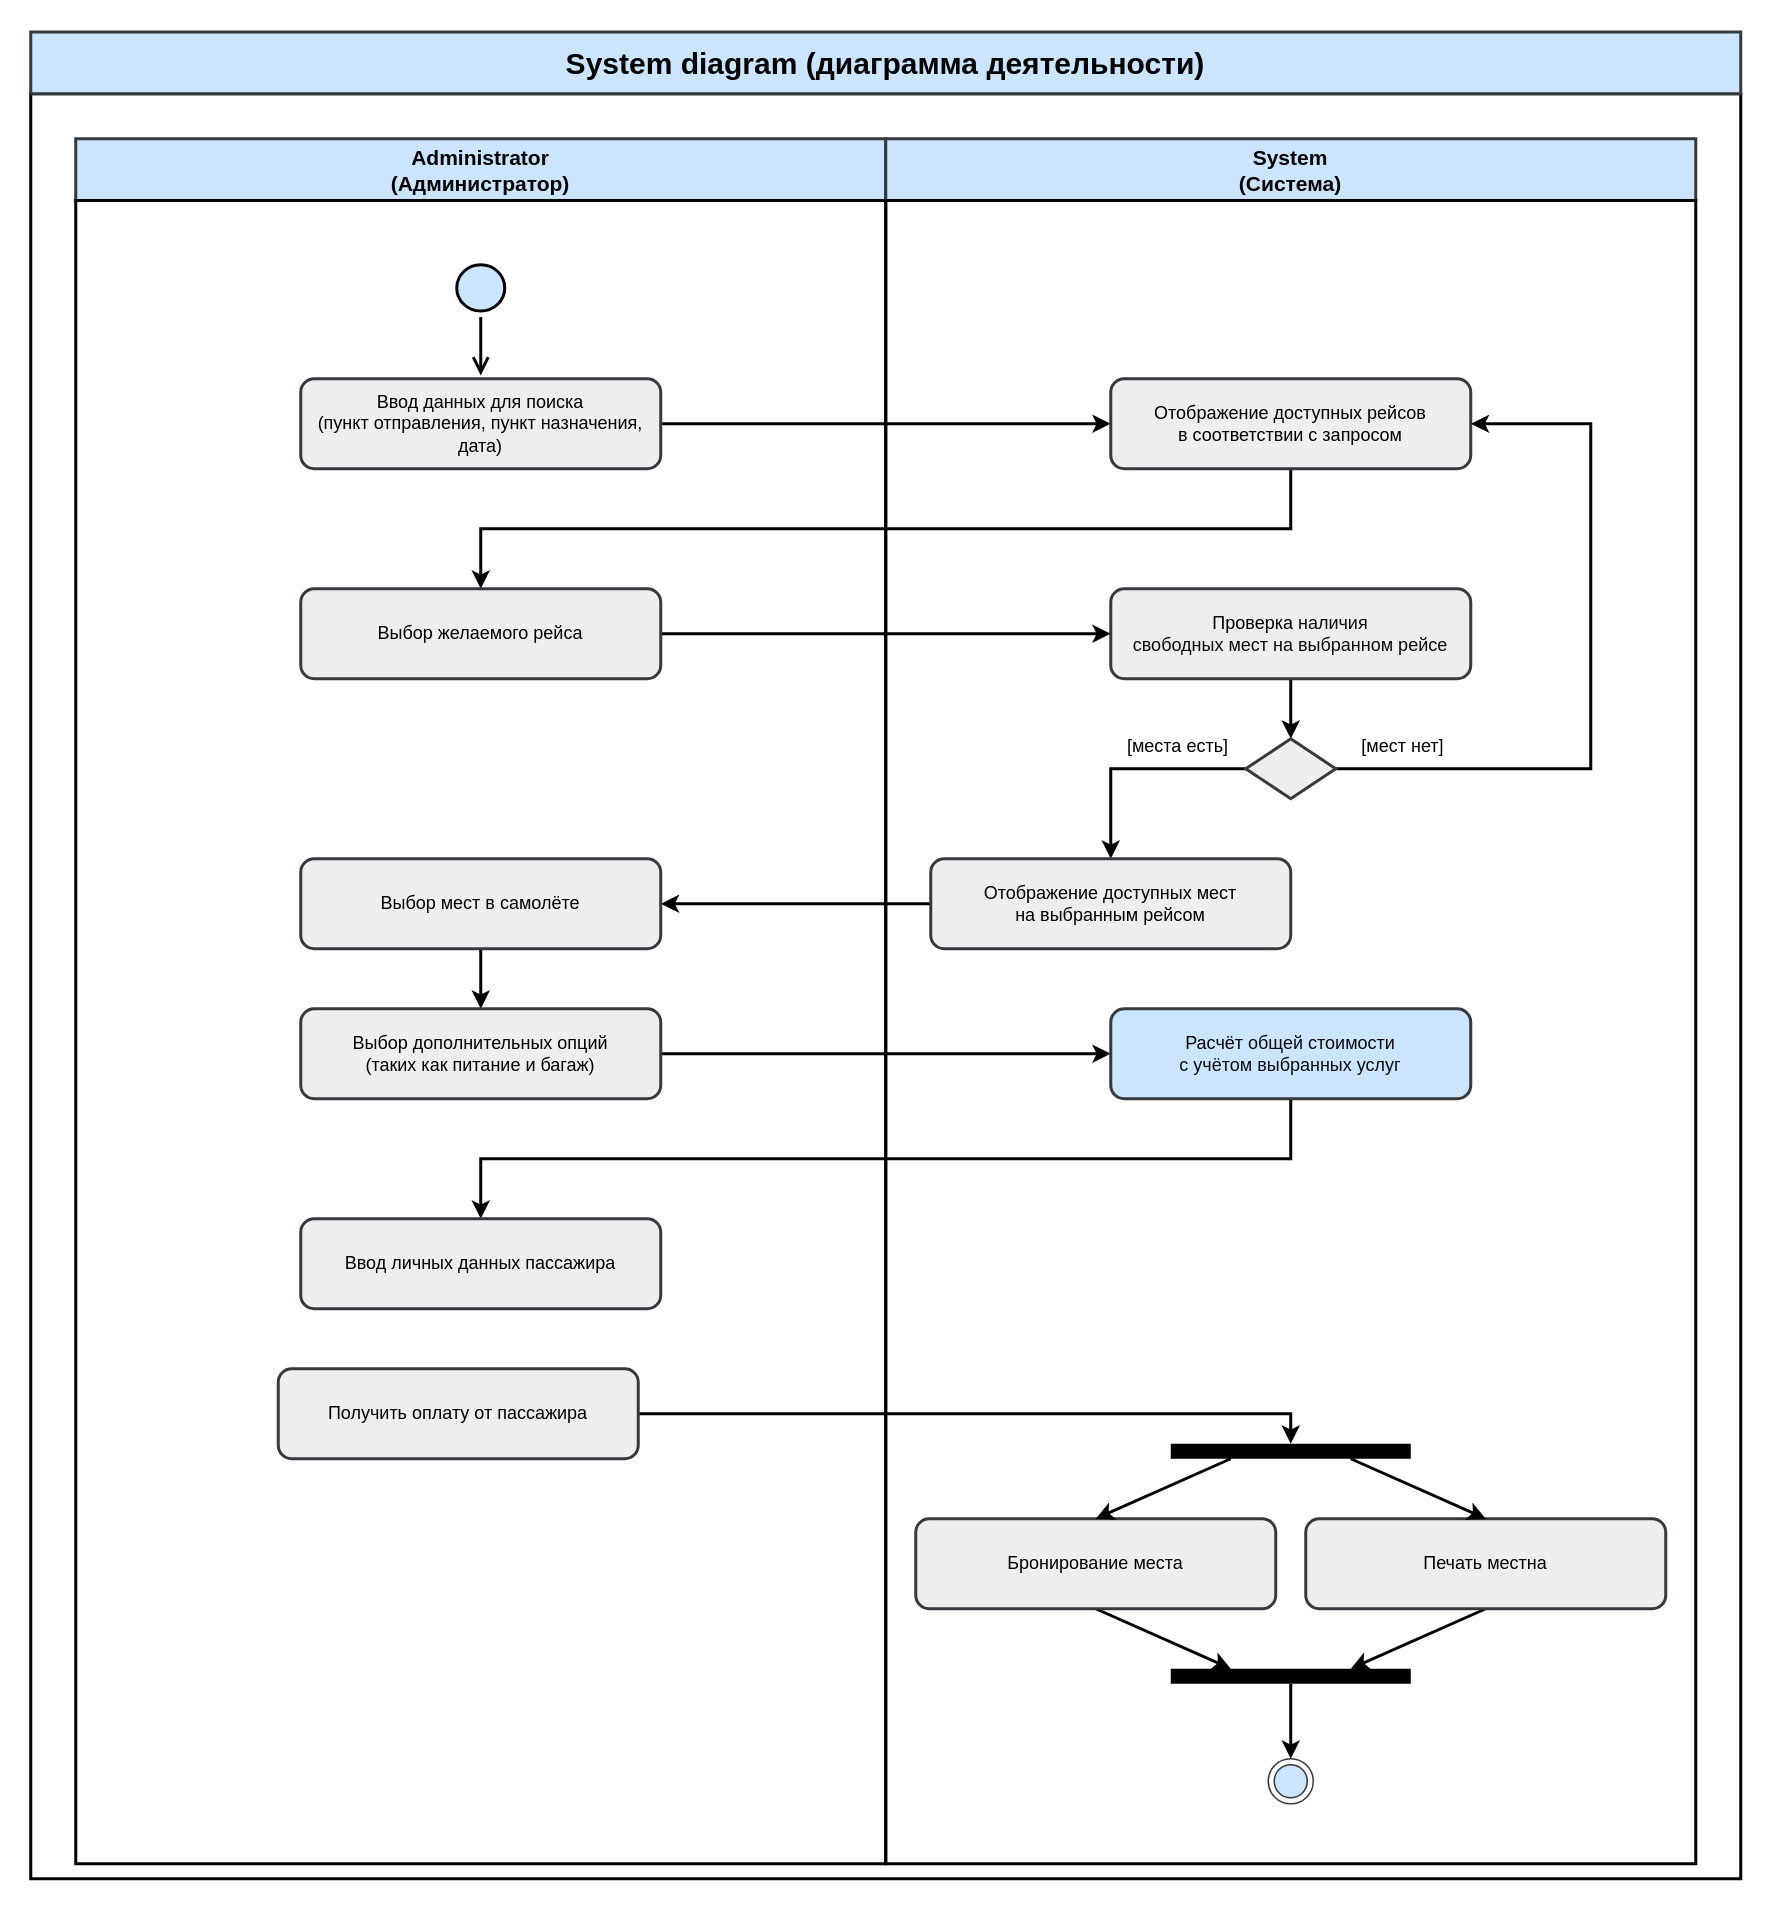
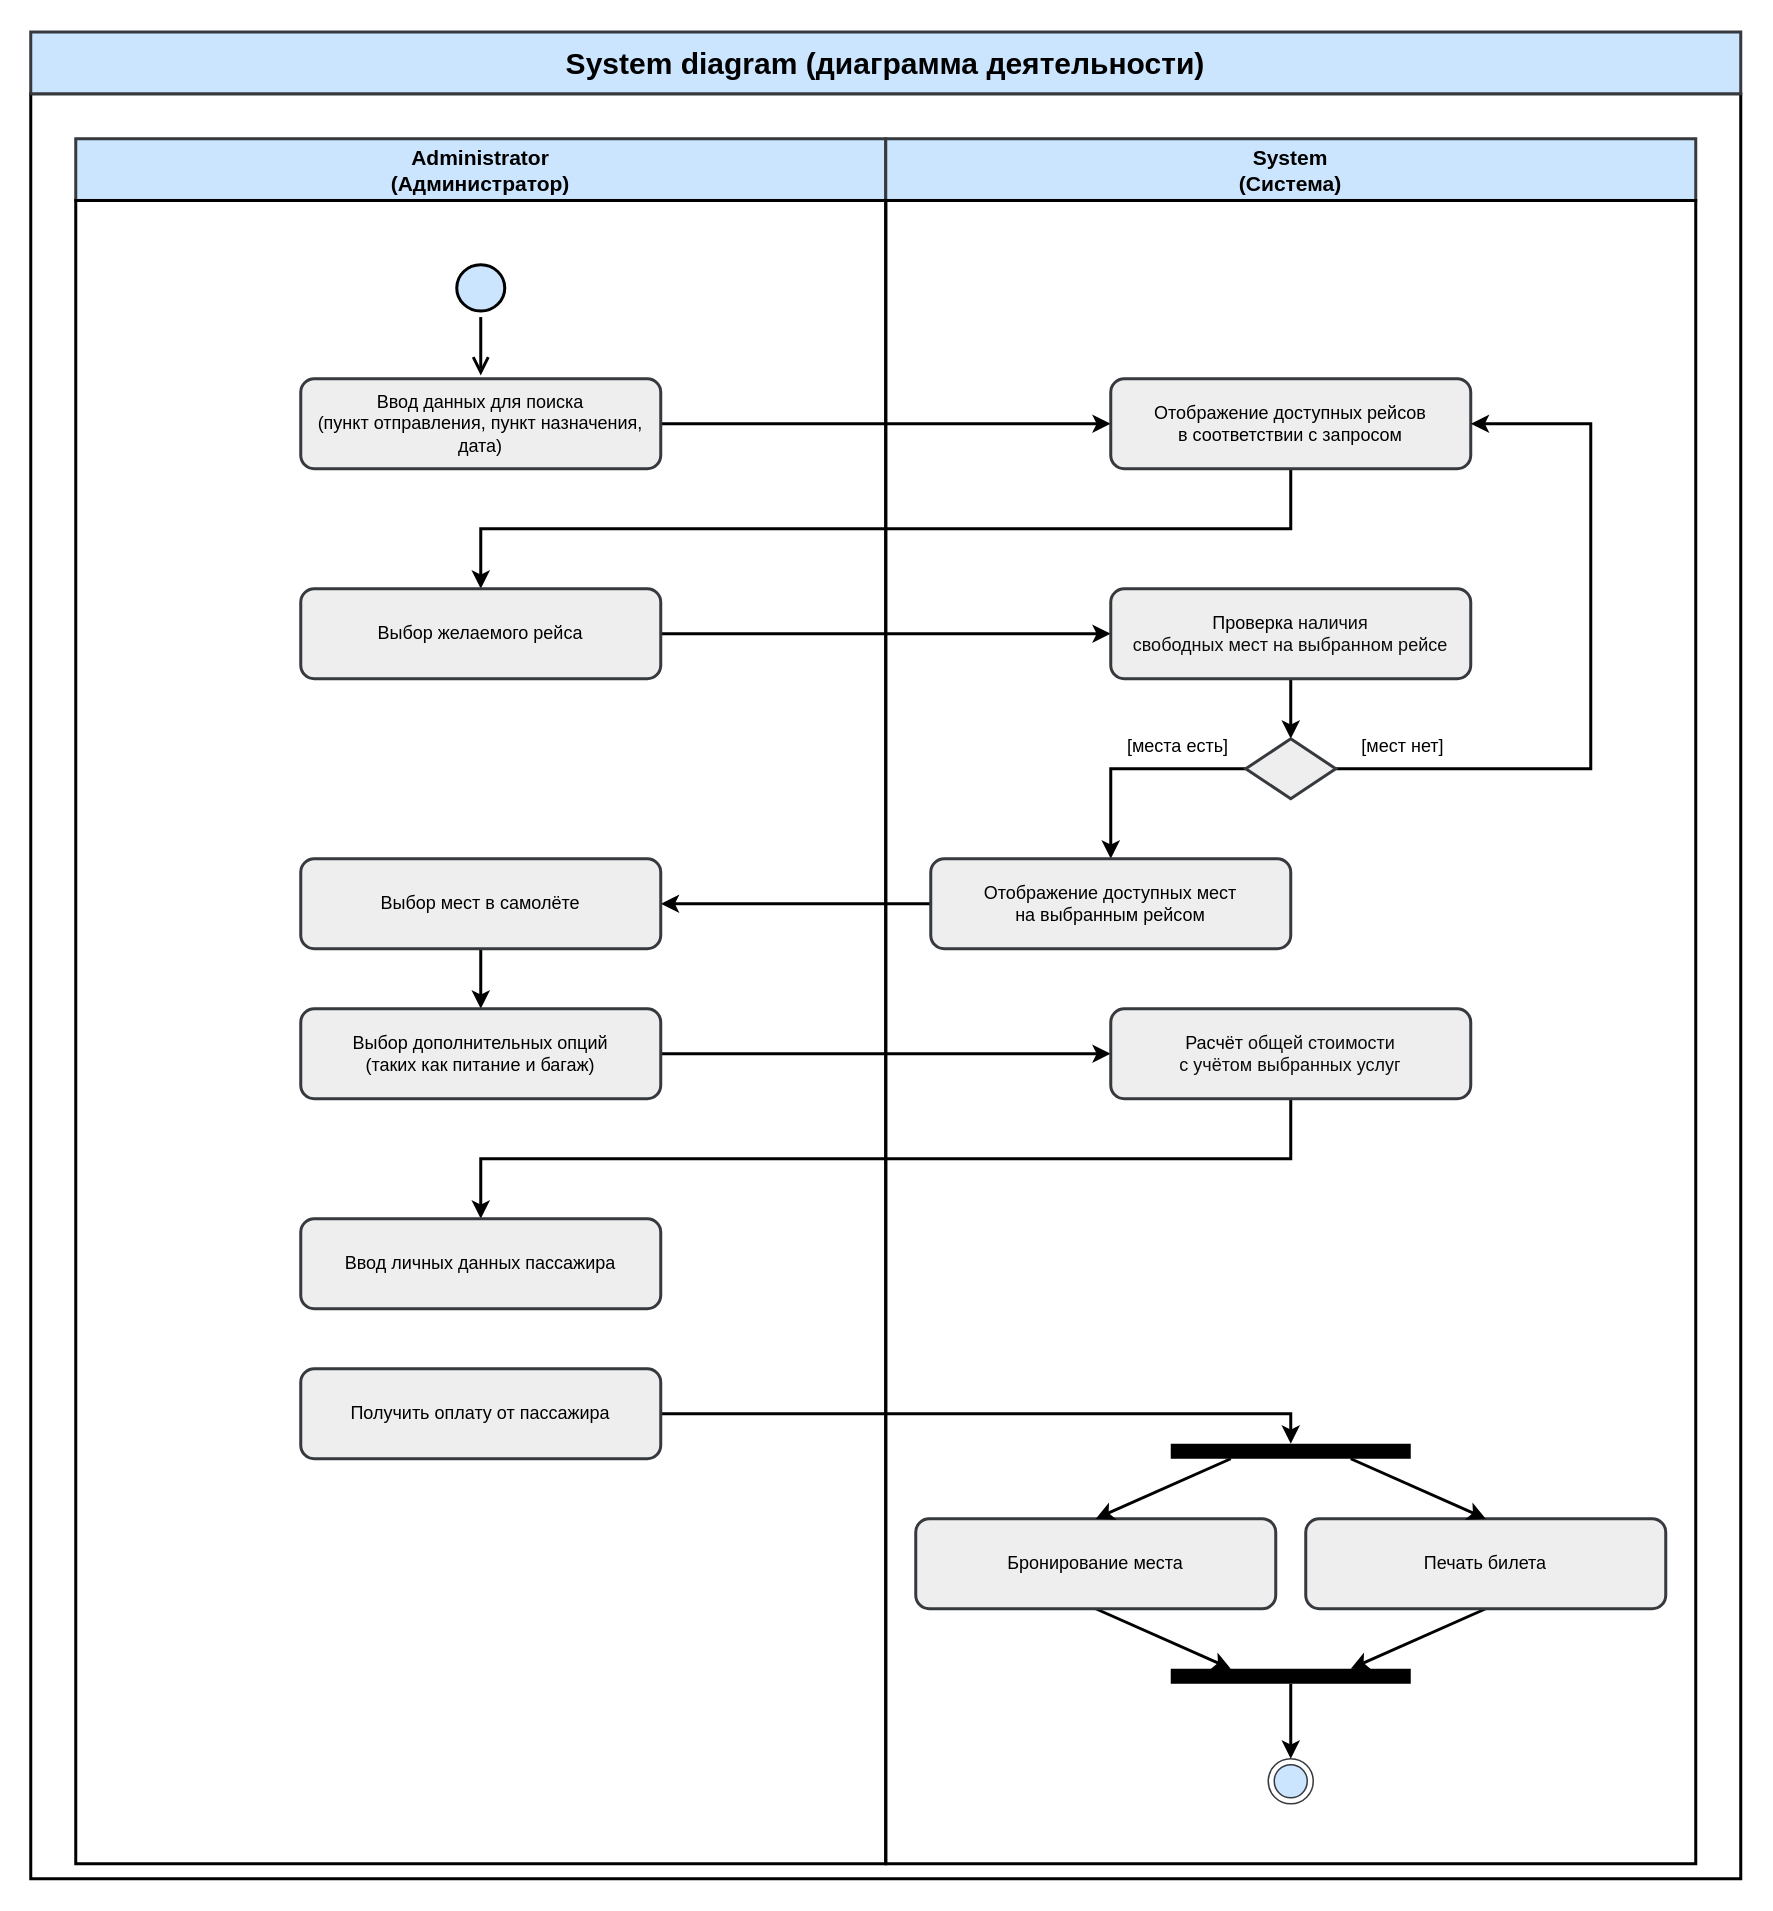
- <mxCell id="31" value="Расчёт&lt;span style=&quot;border-color: var(--border-color); font-size: 12px; color: rgb(13, 13, 13); text-align: left;&quot;&gt;&amp;nbsp;общей стоимости&lt;br&gt;с учётом выбранных услуг&lt;/span&gt;" style="rounded=1;whiteSpace=wrap;html=1;strokeWidth=2;fillColor=#cce5ff;strokeColor=#36393d;fontFamily=Helvetica;fontSize=12;labelBackgroundColor=none;" vertex="1" parent="1"><mxGeometry x="740" y="672" width="240" height="60" as="geometry" /></mxCell>
+ <mxCell id="31" value="Расчёт&lt;span style=&quot;border-color: var(--border-color); font-size: 12px; color: rgb(13, 13, 13); text-align: left;&quot;&gt;&amp;nbsp;общей стоимости&lt;br&gt;с учётом выбранных услуг&lt;/span&gt;" style="rounded=1;whiteSpace=wrap;html=1;strokeWidth=2;fillColor=#eeeeee;strokeColor=#36393d;fontFamily=Helvetica;fontSize=12;labelBackgroundColor=none;" vertex="1" parent="1"><mxGeometry x="740" y="672" width="240" height="60" as="geometry" /></mxCell>
- <mxCell id="38" value="Получить оплату от пассажира" style="rounded=1;whiteSpace=wrap;html=1;strokeWidth=2;fillColor=#eeeeee;strokeColor=#36393d;fontFamily=Helvetica;fontSize=12;" vertex="1" parent="1"><mxGeometry x="185" y="912" width="240" height="60" as="geometry" /></mxCell>
+ <mxCell id="38" value="Получить оплату от пассажира" style="rounded=1;whiteSpace=wrap;html=1;strokeWidth=2;fillColor=#eeeeee;strokeColor=#36393d;fontFamily=Helvetica;fontSize=12;" vertex="1" parent="1"><mxGeometry x="200" y="912" width="240" height="60" as="geometry" /></mxCell>
- <mxCell id="36" value="Печать местна" style="rounded=1;whiteSpace=wrap;html=1;strokeWidth=2;fillColor=#eeeeee;strokeColor=#36393d;fontFamily=Helvetica;fontSize=12;" vertex="1" parent="1"><mxGeometry x="870" y="1012" width="240" height="60" as="geometry" /></mxCell>
+ <mxCell id="36" value="Печать билета" style="rounded=1;whiteSpace=wrap;html=1;strokeWidth=2;fillColor=#eeeeee;strokeColor=#36393d;fontFamily=Helvetica;fontSize=12;" vertex="1" parent="1"><mxGeometry x="870" y="1012" width="240" height="60" as="geometry" /></mxCell>
